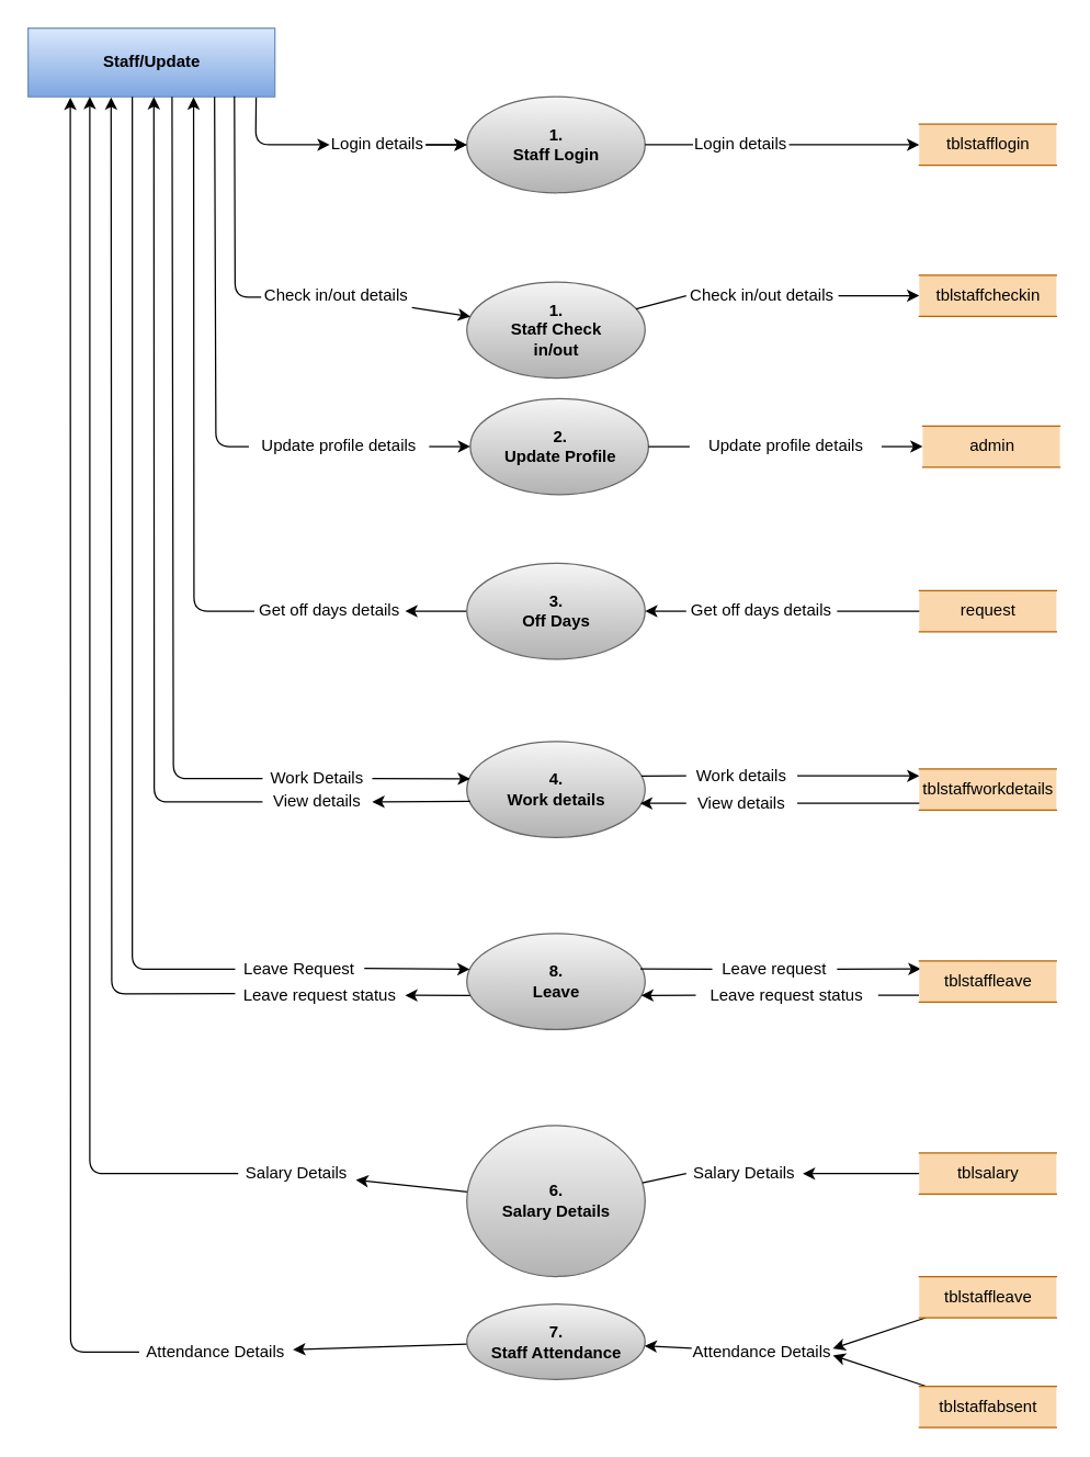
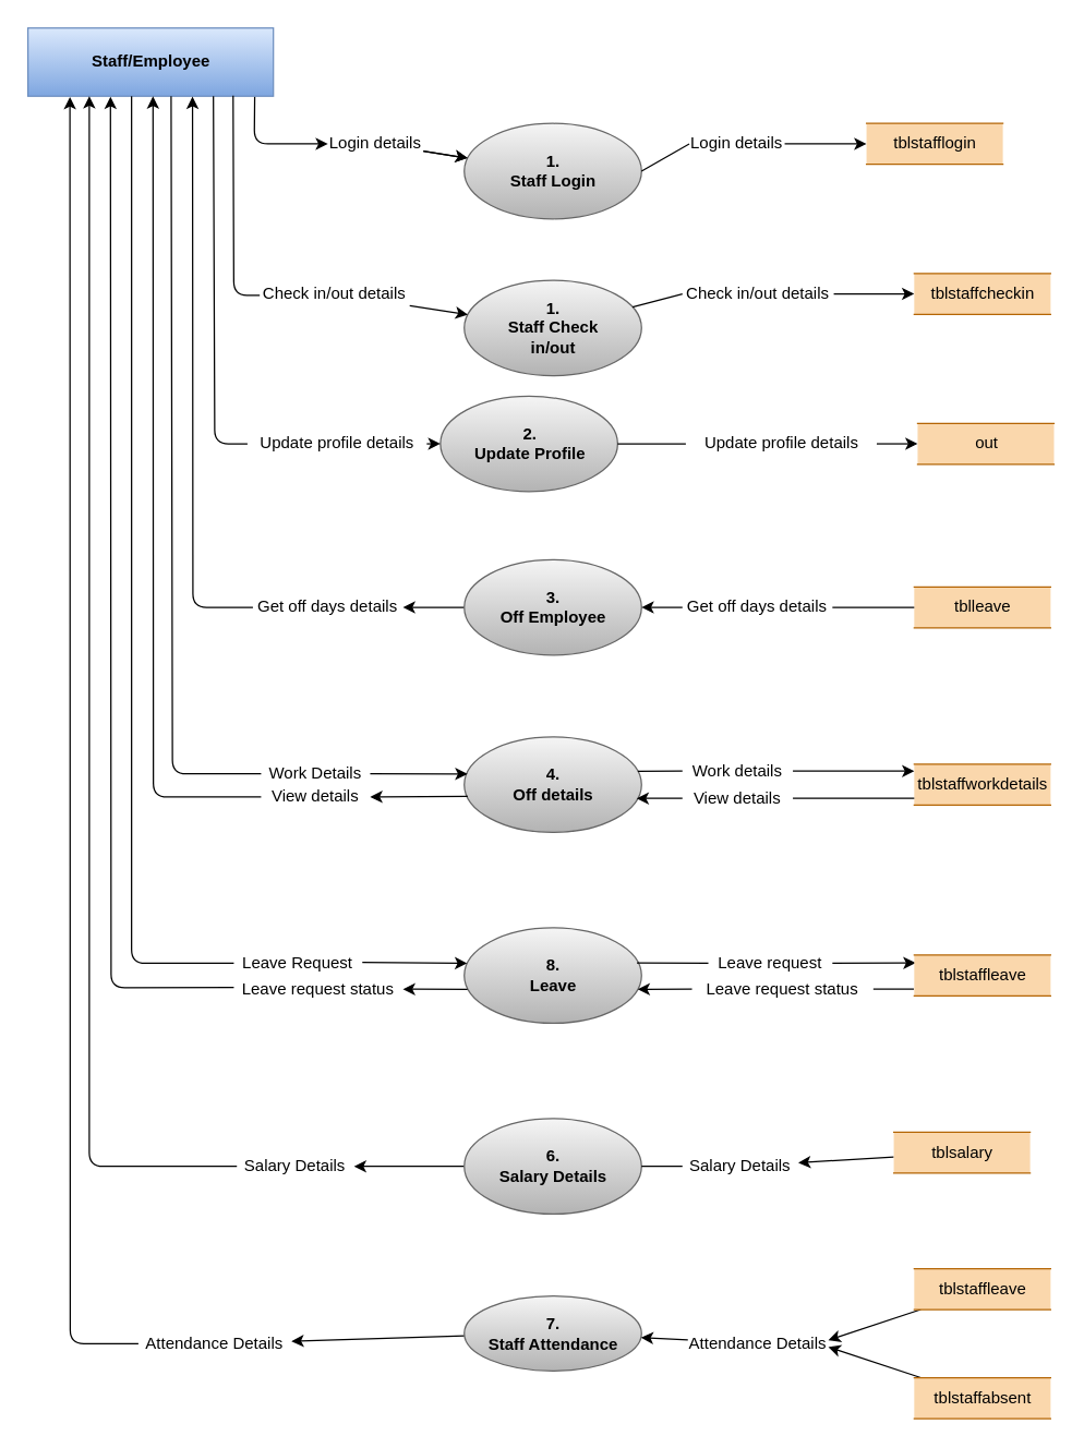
- <mxCell id="3" value="&lt;font style=&quot;font-size: 12px;&quot;&gt;&lt;b&gt;Staff/Update&lt;/b&gt;&lt;/font&gt;" style="html=1;dashed=0;whitespace=wrap;fillColor=#dae8fc;strokeColor=#6c8ebf;gradientColor=#7ea6e0;fontColor=#000000;" parent="1" vertex="1"><mxGeometry x="20" y="20" width="180" height="50" as="geometry" /></mxCell>
+ <mxCell id="3" value="&lt;font style=&quot;font-size: 12px;&quot;&gt;&lt;b&gt;Staff/Employee&lt;/b&gt;&lt;/font&gt;" style="html=1;dashed=0;whitespace=wrap;fillColor=#dae8fc;strokeColor=#6c8ebf;gradientColor=#7ea6e0;fontColor=#000000;" parent="1" vertex="1"><mxGeometry x="20" y="20" width="180" height="50" as="geometry" /></mxCell>
- <mxCell id="71" value="&lt;b&gt;1.&lt;br&gt;Staff Login&lt;br&gt;&lt;/b&gt;" style="shape=ellipse;html=1;dashed=0;whitespace=wrap;perimeter=ellipsePerimeter;fontSize=12;fillColor=#f5f5f5;gradientColor=#b3b3b3;strokeColor=#666666;fontColor=#000000;" vertex="1" parent="1"><mxGeometry x="340" y="70" width="130" height="70" as="geometry" /></mxCell>
+ <mxCell id="71" value="&lt;b&gt;1.&lt;br&gt;Staff Login&lt;br&gt;&lt;/b&gt;" style="shape=ellipse;html=1;dashed=0;whitespace=wrap;perimeter=ellipsePerimeter;fontSize=12;fillColor=#f5f5f5;gradientColor=#b3b3b3;strokeColor=#666666;fontColor=#000000;" vertex="1" parent="1"><mxGeometry x="340" y="90" width="130" height="70" as="geometry" /></mxCell>
- <mxCell id="77" value="&lt;font color=&quot;#000000&quot;&gt;tblstafflogin&lt;/font&gt;" style="html=1;dashed=0;whitespace=wrap;shape=partialRectangle;right=0;left=0;fontSize=12;fillColor=#fad7ac;strokeColor=#b46504;" vertex="1" parent="1"><mxGeometry x="670" y="90" width="100" height="30" as="geometry" /></mxCell>
+ <mxCell id="77" value="&lt;font color=&quot;#000000&quot;&gt;tblstafflogin&lt;/font&gt;" style="html=1;dashed=0;whitespace=wrap;shape=partialRectangle;right=0;left=0;fontSize=12;fillColor=#fad7ac;strokeColor=#b46504;" vertex="1" parent="1"><mxGeometry x="635" y="90" width="100" height="30" as="geometry" /></mxCell>
- <mxCell id="7" value="&lt;b&gt;2.&lt;br&gt;Update Profile&lt;br&gt;&lt;/b&gt;" style="shape=ellipse;html=1;dashed=0;whitespace=wrap;perimeter=ellipsePerimeter;fontSize=12;fillColor=#f5f5f5;gradientColor=#b3b3b3;strokeColor=#666666;fontColor=#000000;" parent="1" vertex="1"><mxGeometry x="342.5" y="290" width="130" height="70" as="geometry" /></mxCell>
+ <mxCell id="7" value="&lt;b&gt;2.&lt;br&gt;Update Profile&lt;br&gt;&lt;/b&gt;" style="shape=ellipse;html=1;dashed=0;whitespace=wrap;perimeter=ellipsePerimeter;fontSize=12;fillColor=#f5f5f5;gradientColor=#b3b3b3;strokeColor=#666666;fontColor=#000000;" parent="1" vertex="1"><mxGeometry x="322.5" y="290" width="130" height="70" as="geometry" /></mxCell>
- <mxCell id="19" value="&lt;font color=&quot;#000000&quot;&gt;admin&lt;/font&gt;" style="html=1;dashed=0;whitespace=wrap;shape=partialRectangle;right=0;left=0;fontSize=12;fillColor=#fad7ac;strokeColor=#b46504;" parent="1" vertex="1"><mxGeometry x="672.5" y="310" width="100" height="30" as="geometry" /></mxCell>
+ <mxCell id="19" value="&lt;font color=&quot;#000000&quot;&gt;out&lt;/font&gt;" style="html=1;dashed=0;whitespace=wrap;shape=partialRectangle;right=0;left=0;fontSize=12;fillColor=#fad7ac;strokeColor=#b46504;" parent="1" vertex="1"><mxGeometry x="672.5" y="310" width="100" height="30" as="geometry" /></mxCell>
- <mxCell id="9" value="&lt;b&gt;3.&lt;br&gt;Off Days&lt;br&gt;&lt;/b&gt;" style="shape=ellipse;html=1;dashed=0;whitespace=wrap;perimeter=ellipsePerimeter;fontSize=12;fillColor=#f5f5f5;gradientColor=#b3b3b3;strokeColor=#666666;fontColor=#000000;" parent="1" vertex="1"><mxGeometry x="340" y="410" width="130" height="70" as="geometry" /></mxCell>
+ <mxCell id="9" value="&lt;b&gt;3.&lt;br&gt;Off Employee&lt;br&gt;&lt;/b&gt;" style="shape=ellipse;html=1;dashed=0;whitespace=wrap;perimeter=ellipsePerimeter;fontSize=12;fillColor=#f5f5f5;gradientColor=#b3b3b3;strokeColor=#666666;fontColor=#000000;" parent="1" vertex="1"><mxGeometry x="340" y="410" width="130" height="70" as="geometry" /></mxCell>
- <mxCell id="20" value="&lt;font color=&quot;#000000&quot;&gt;request&lt;/font&gt;" style="html=1;dashed=0;whitespace=wrap;shape=partialRectangle;right=0;left=0;fontSize=12;fillColor=#fad7ac;strokeColor=#b46504;" parent="1" vertex="1"><mxGeometry x="670" y="430" width="100" height="30" as="geometry" /></mxCell>
+ <mxCell id="20" value="&lt;font color=&quot;#000000&quot;&gt;tblleave&lt;/font&gt;" style="html=1;dashed=0;whitespace=wrap;shape=partialRectangle;right=0;left=0;fontSize=12;fillColor=#fad7ac;strokeColor=#b46504;" parent="1" vertex="1"><mxGeometry x="670" y="430" width="100" height="30" as="geometry" /></mxCell>
- <mxCell id="11" value="&lt;b&gt;4.&lt;br&gt;Work details&lt;br&gt;&lt;/b&gt;" style="shape=ellipse;html=1;dashed=0;whitespace=wrap;perimeter=ellipsePerimeter;fontSize=12;fillColor=#f5f5f5;gradientColor=#b3b3b3;strokeColor=#666666;fontColor=#000000;" parent="1" vertex="1"><mxGeometry x="340" y="540" width="130" height="70" as="geometry" /></mxCell>
+ <mxCell id="11" value="&lt;b&gt;4.&lt;br&gt;Off details&lt;br&gt;&lt;/b&gt;" style="shape=ellipse;html=1;dashed=0;whitespace=wrap;perimeter=ellipsePerimeter;fontSize=12;fillColor=#f5f5f5;gradientColor=#b3b3b3;strokeColor=#666666;fontColor=#000000;" parent="1" vertex="1"><mxGeometry x="340" y="540" width="130" height="70" as="geometry" /></mxCell>
- <mxCell id="24" value="&lt;font color=&quot;#000000&quot;&gt;tblsalary&lt;/font&gt;" style="html=1;dashed=0;whitespace=wrap;shape=partialRectangle;right=0;left=0;fontSize=12;fillColor=#fad7ac;strokeColor=#b46504;" parent="1" vertex="1"><mxGeometry x="670" y="840" width="100" height="30" as="geometry" /></mxCell>
+ <mxCell id="24" value="&lt;font color=&quot;#000000&quot;&gt;tblsalary&lt;/font&gt;" style="html=1;dashed=0;whitespace=wrap;shape=partialRectangle;right=0;left=0;fontSize=12;fillColor=#fad7ac;strokeColor=#b46504;" parent="1" vertex="1"><mxGeometry x="655" y="830" width="100" height="30" as="geometry" /></mxCell>
- <mxCell id="15" value="&lt;b&gt;6.&lt;br&gt;Salary Details&lt;br&gt;&lt;/b&gt;" style="shape=ellipse;html=1;dashed=0;whitespace=wrap;perimeter=ellipsePerimeter;fontSize=12;fillColor=#f5f5f5;gradientColor=#b3b3b3;strokeColor=#666666;fontColor=#000000;" parent="1" vertex="1"><mxGeometry x="340" y="820" width="130" height="110" as="geometry" /></mxCell>
+ <mxCell id="15" value="&lt;b&gt;6.&lt;br&gt;Salary Details&lt;br&gt;&lt;/b&gt;" style="shape=ellipse;html=1;dashed=0;whitespace=wrap;perimeter=ellipsePerimeter;fontSize=12;fillColor=#f5f5f5;gradientColor=#b3b3b3;strokeColor=#666666;fontColor=#000000;" parent="1" vertex="1"><mxGeometry x="340" y="820" width="130" height="70" as="geometry" /></mxCell>
